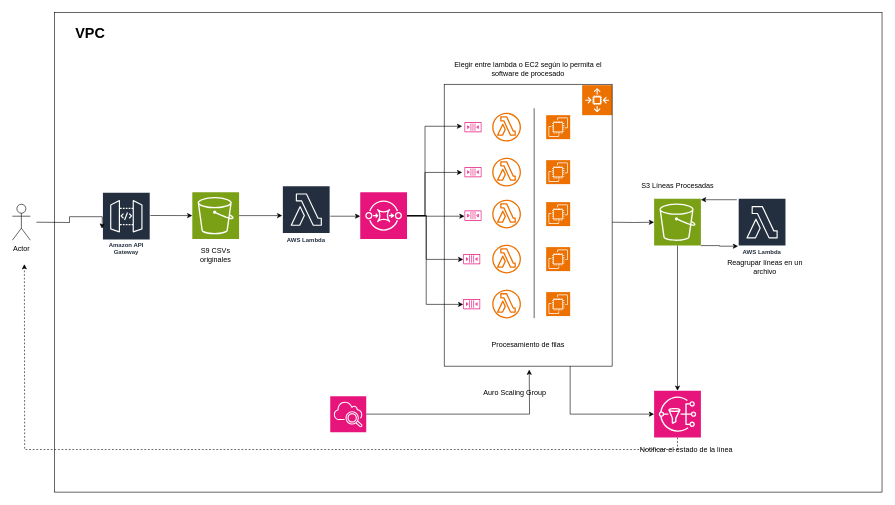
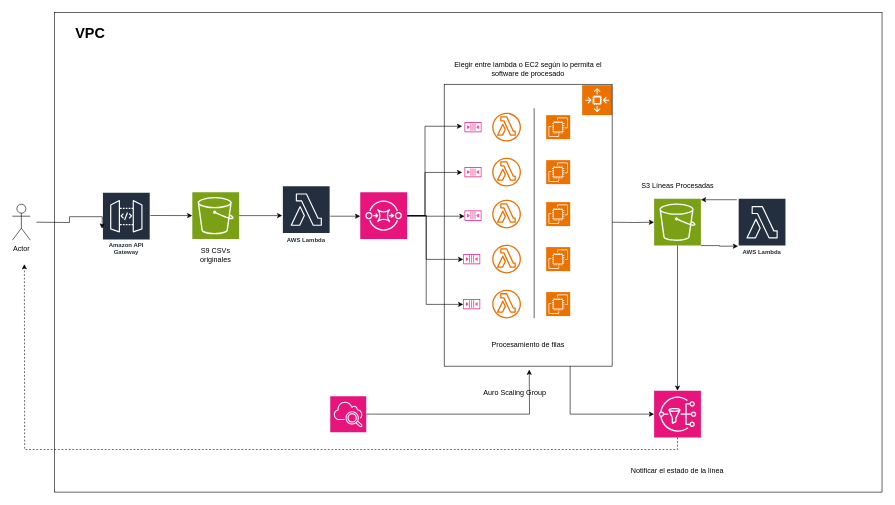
- <mxCell id="51" value="Reagrupar líneas en un archivo" style="text;strokeColor=none;align=center;fillColor=none;html=1;verticalAlign=middle;whiteSpace=wrap;rounded=0;" vertex="1" parent="1"><mxGeometry x="1210" y="430" width="130" height="30" as="geometry" /></mxCell>
- <mxCell id="48" value="Notificar el estado de la línea" style="text;strokeColor=none;align=center;fillColor=none;html=1;verticalAlign=middle;whiteSpace=wrap;rounded=0;" vertex="1" parent="1"><mxGeometry x="1049" y="735" width="190" height="30" as="geometry" /></mxCell>
+ <mxCell id="48" value="Notificar el estado de la línea" style="text;strokeColor=none;align=center;fillColor=none;html=1;verticalAlign=middle;whiteSpace=wrap;rounded=0;" vertex="1" parent="1"><mxGeometry x="1034" y="770" width="190" height="30" as="geometry" /></mxCell>
